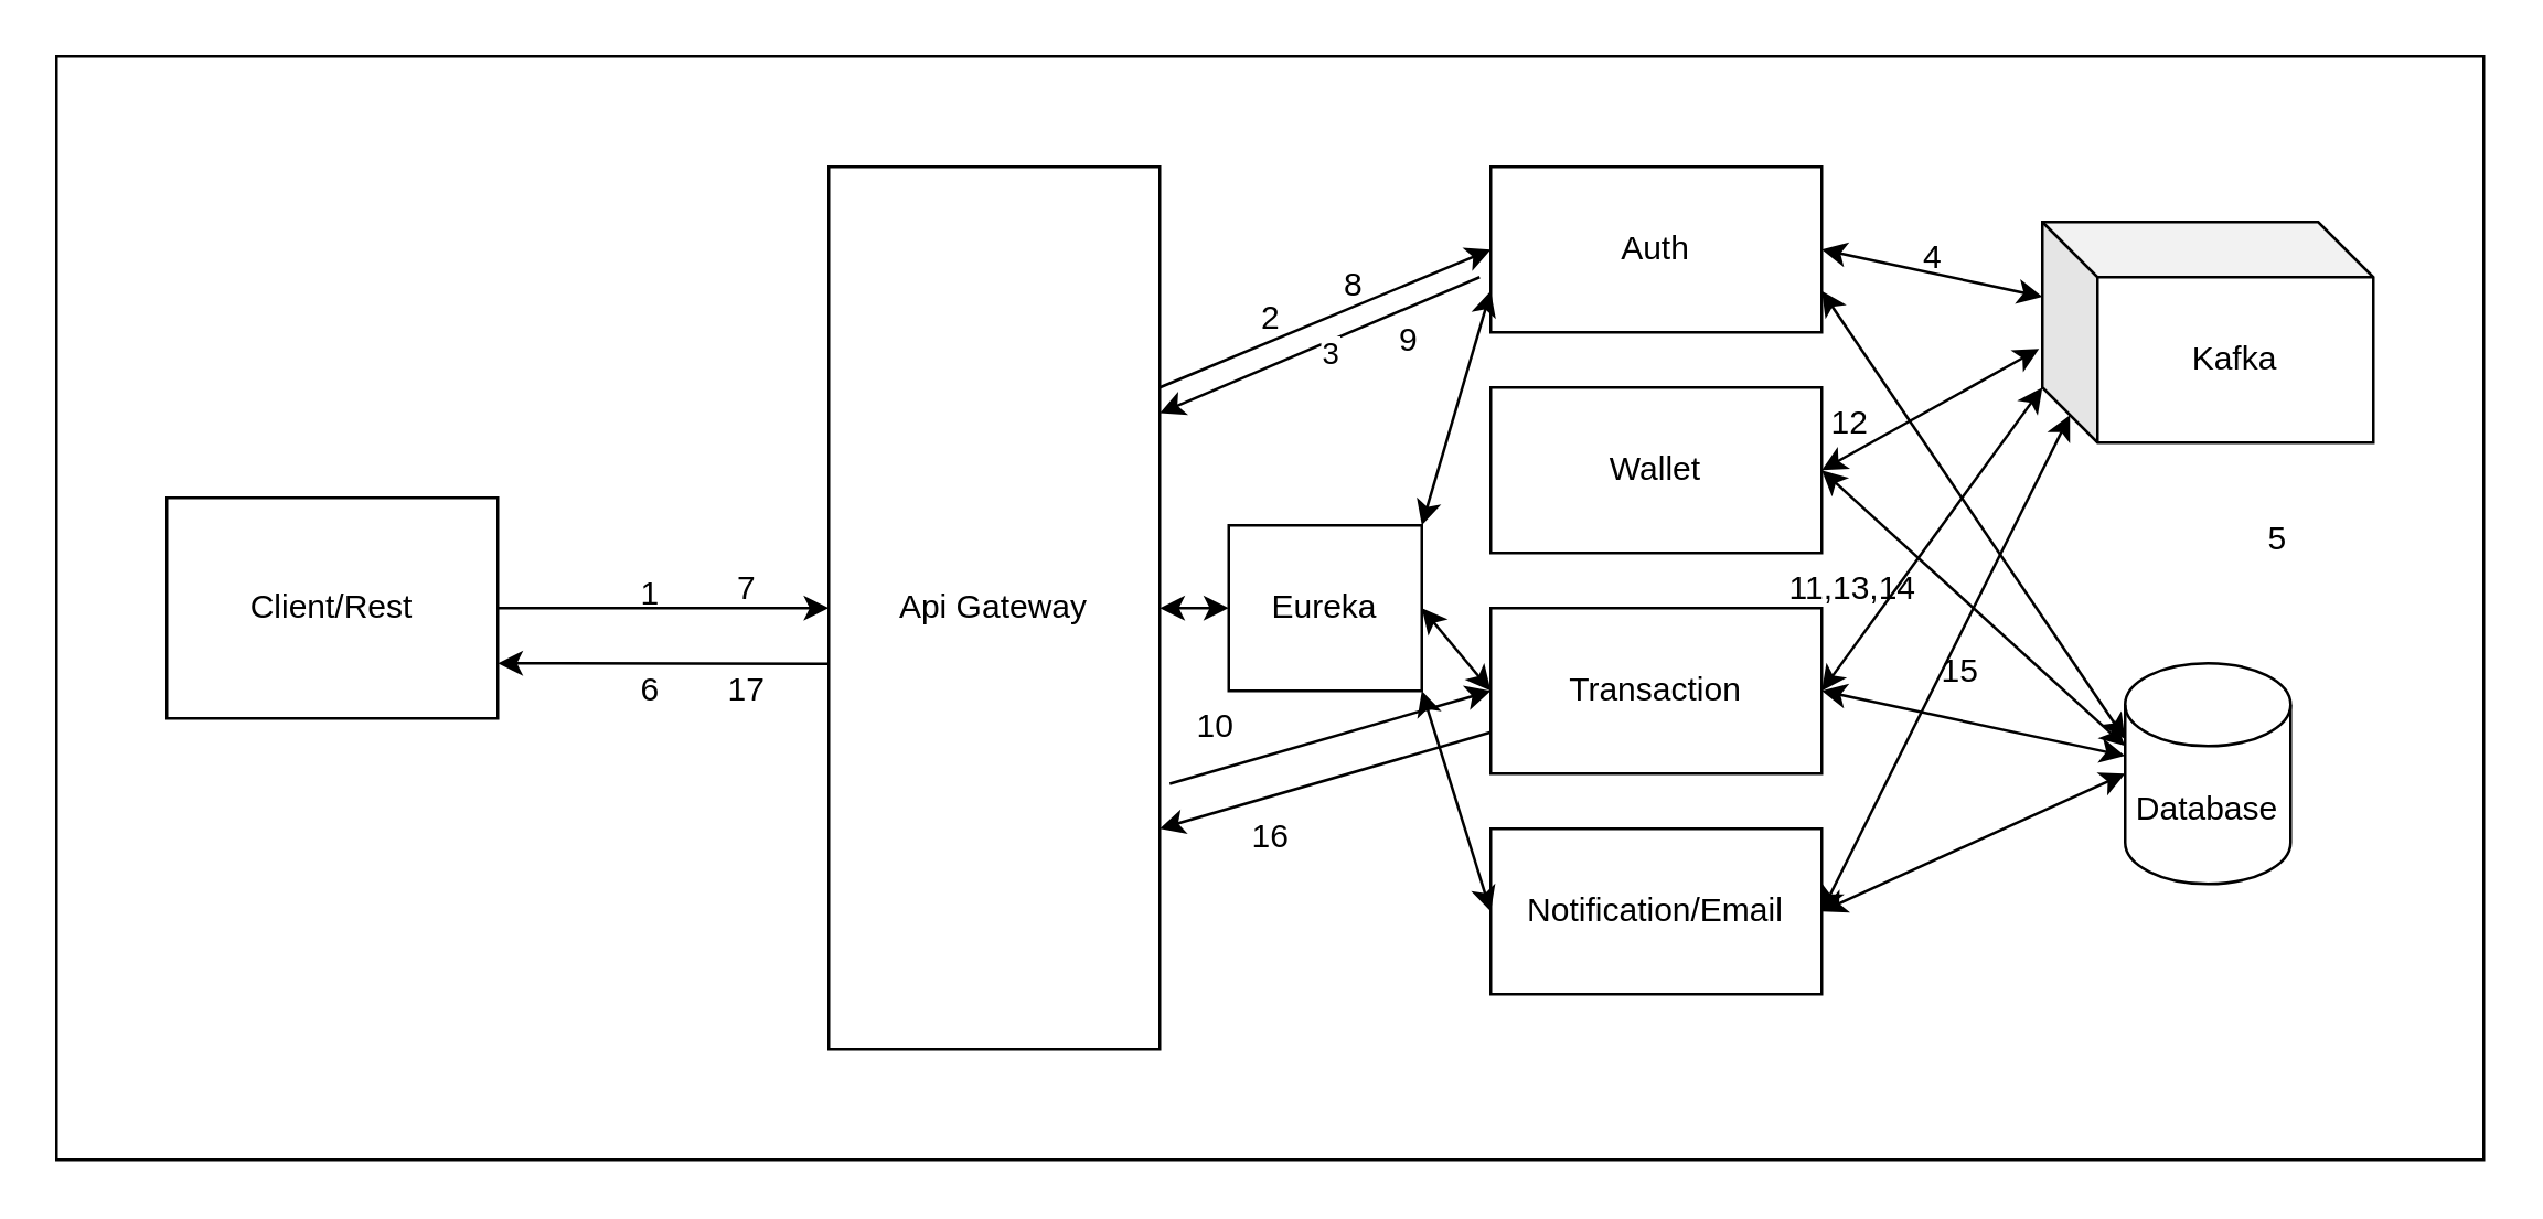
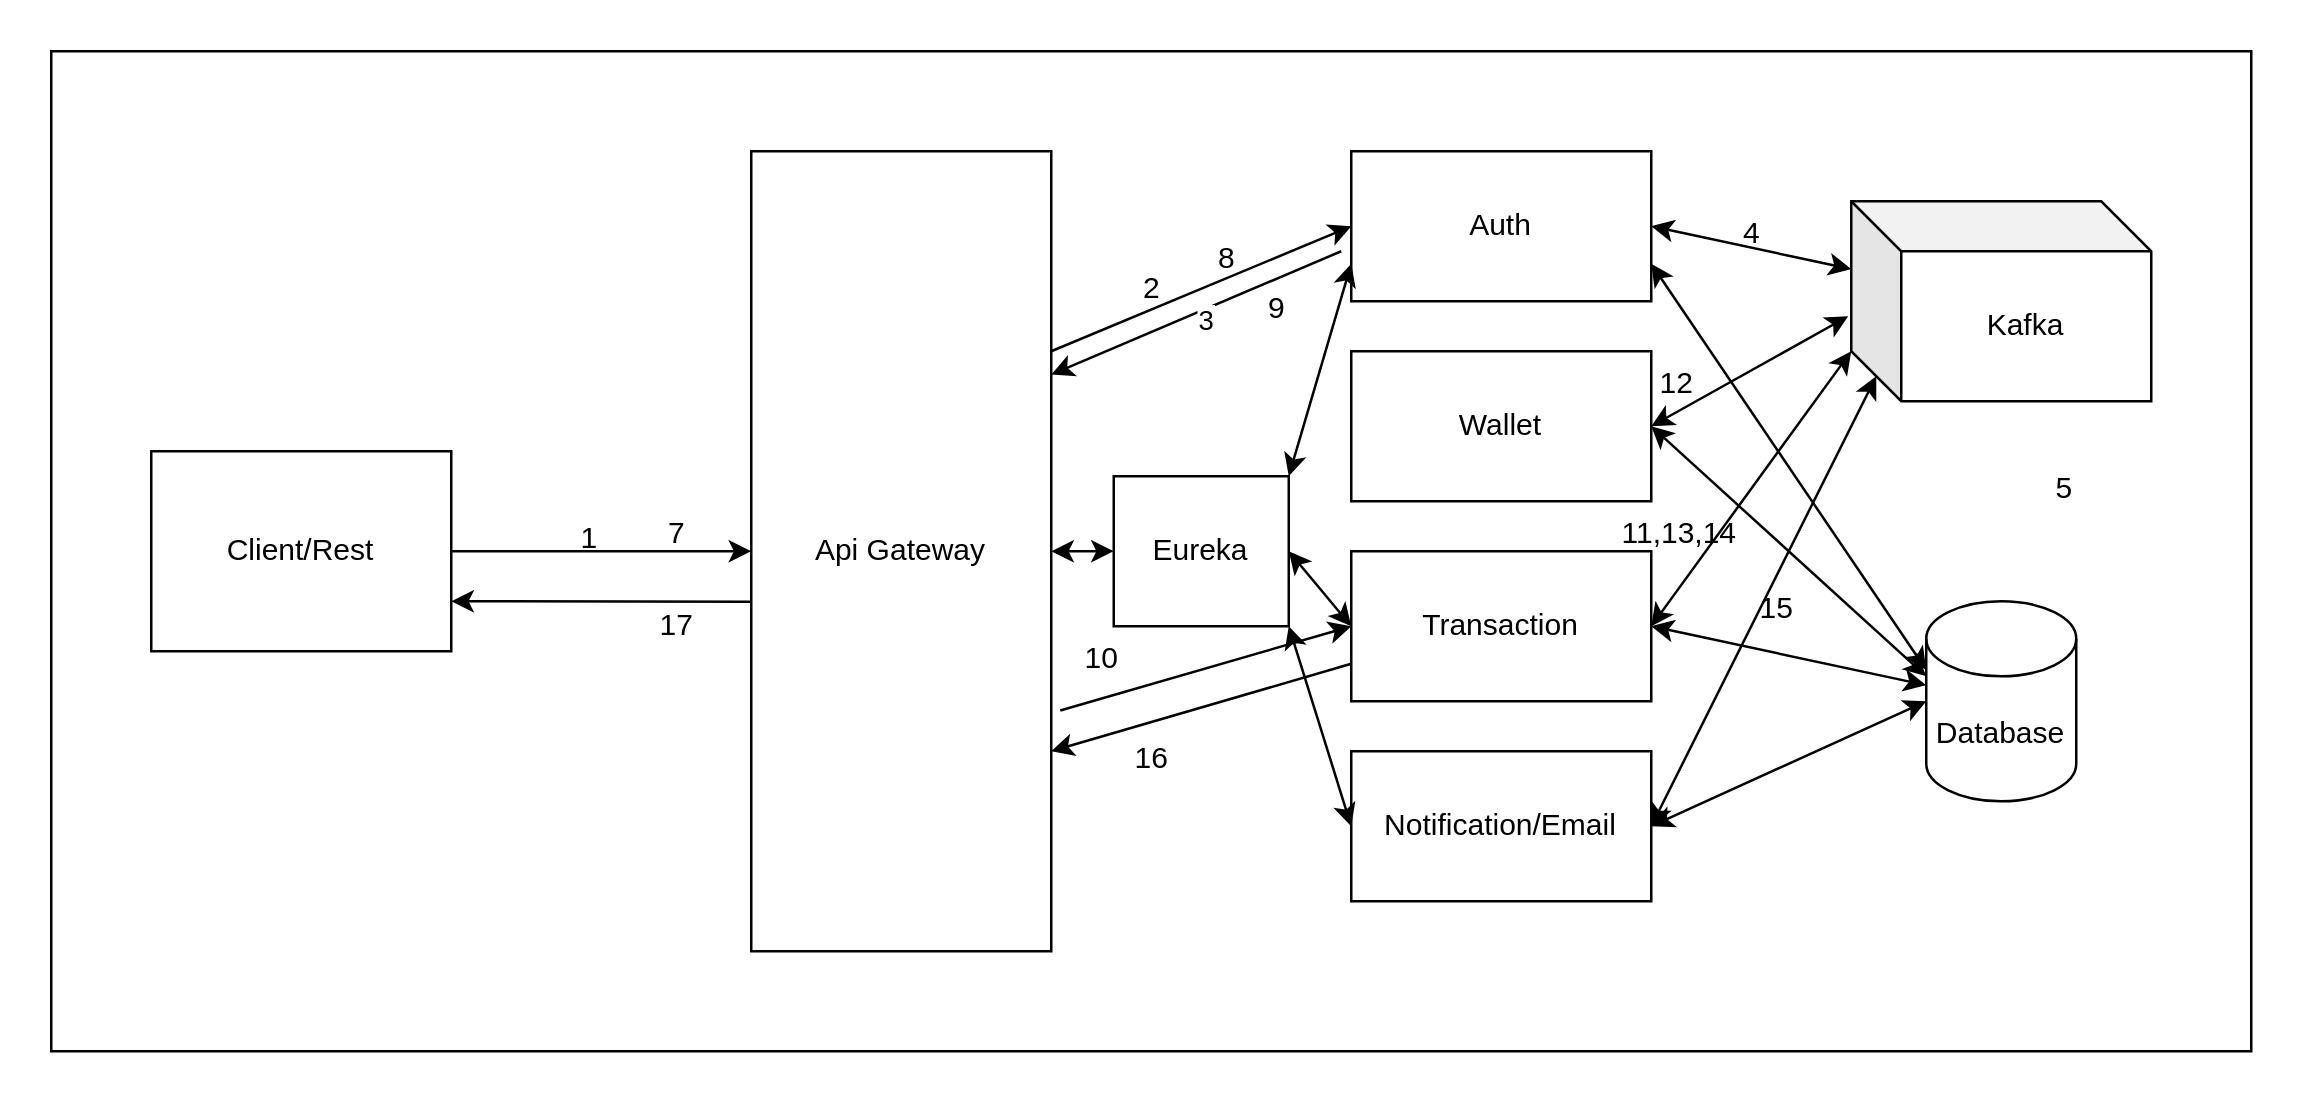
- <mxCell id="33" value="6" style="text;html=1;align=center;verticalAlign=middle;resizable=0;points=[];autosize=1;strokeColor=none;fillColor=none;" vertex="1" parent="1"><mxGeometry x="220" y="235" width="30" height="30" as="geometry" /></mxCell>
